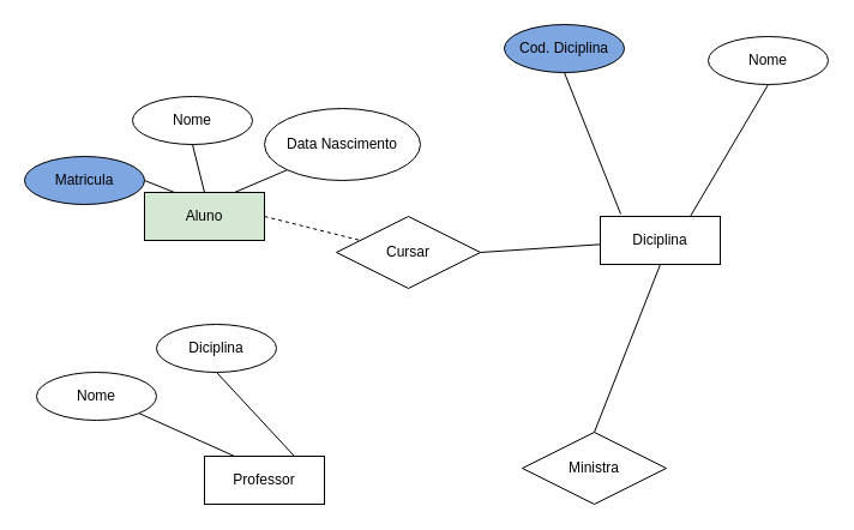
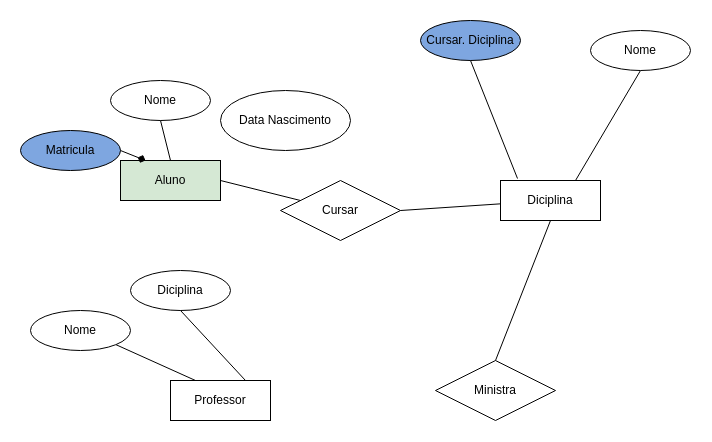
- <mxCell id="13" value="Cod. Diciplina" style="ellipse;whiteSpace=wrap;html=1;align=center;fillColor=#7EA6E0;" vertex="1" parent="1"><mxGeometry x="420" y="20" width="100" height="40" as="geometry" /></mxCell>
+ <mxCell id="13" value="Cursar. Diciplina" style="ellipse;whiteSpace=wrap;html=1;align=center;fillColor=#7EA6E0;" vertex="1" parent="1"><mxGeometry x="420" y="20" width="100" height="40" as="geometry" /></mxCell>
- <mxCell id="8" value="" style="endArrow=none;html=1;rounded=0;exitX=0;exitY=1;exitDx=0;exitDy=0;entryX=0.75;entryY=0;entryDx=0;entryDy=0;" edge="1" parent="1" source="5" target="2"><mxGeometry relative="1" as="geometry"><mxPoint x="170" y="110" as="sourcePoint" /><mxPoint x="190" y="180" as="targetPoint" /></mxGeometry></mxCell>
- <mxCell id="6" value="" style="endArrow=none;html=1;rounded=0;exitX=1;exitY=0.5;exitDx=0;exitDy=0;entryX=0.25;entryY=0;entryDx=0;entryDy=0;" edge="1" parent="1" source="3" target="2"><mxGeometry relative="1" as="geometry"><mxPoint x="130" y="139" as="sourcePoint" /><mxPoint x="290" y="139" as="targetPoint" /></mxGeometry></mxCell>
+ <mxCell id="6" value="" style="endArrow=diamond;html=1;rounded=0;exitX=1;exitY=0.5;exitDx=0;exitDy=0;entryX=0.25;entryY=0;entryDx=0;entryDy=0;" edge="1" parent="1" source="3" target="2"><mxGeometry relative="1" as="geometry"><mxPoint x="130" y="139" as="sourcePoint" /><mxPoint x="290" y="139" as="targetPoint" /></mxGeometry></mxCell>
- <mxCell id="9" value="" style="endArrow=none;html=1;rounded=0;exitX=1;exitY=0.5;exitDx=0;exitDy=0;dashed=1;" edge="1" parent="1" source="2" target="10"><mxGeometry relative="1" as="geometry"><mxPoint x="180" y="120" as="sourcePoint" /><mxPoint x="370" y="190" as="targetPoint" /></mxGeometry></mxCell>
+ <mxCell id="9" value="" style="endArrow=none;html=1;rounded=0;exitX=1;exitY=0.5;exitDx=0;exitDy=0;" edge="1" parent="1" source="2" target="10"><mxGeometry relative="1" as="geometry"><mxPoint x="180" y="120" as="sourcePoint" /><mxPoint x="370" y="190" as="targetPoint" /></mxGeometry></mxCell>
